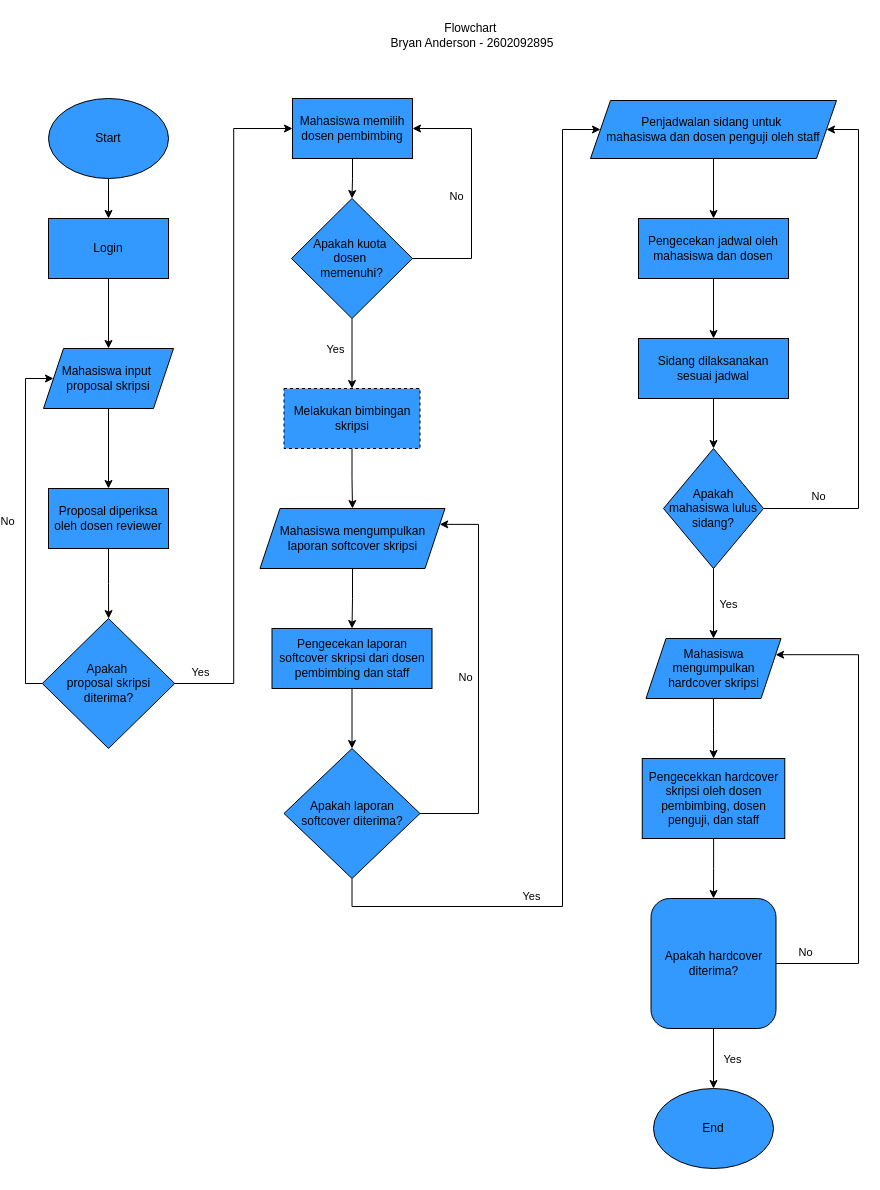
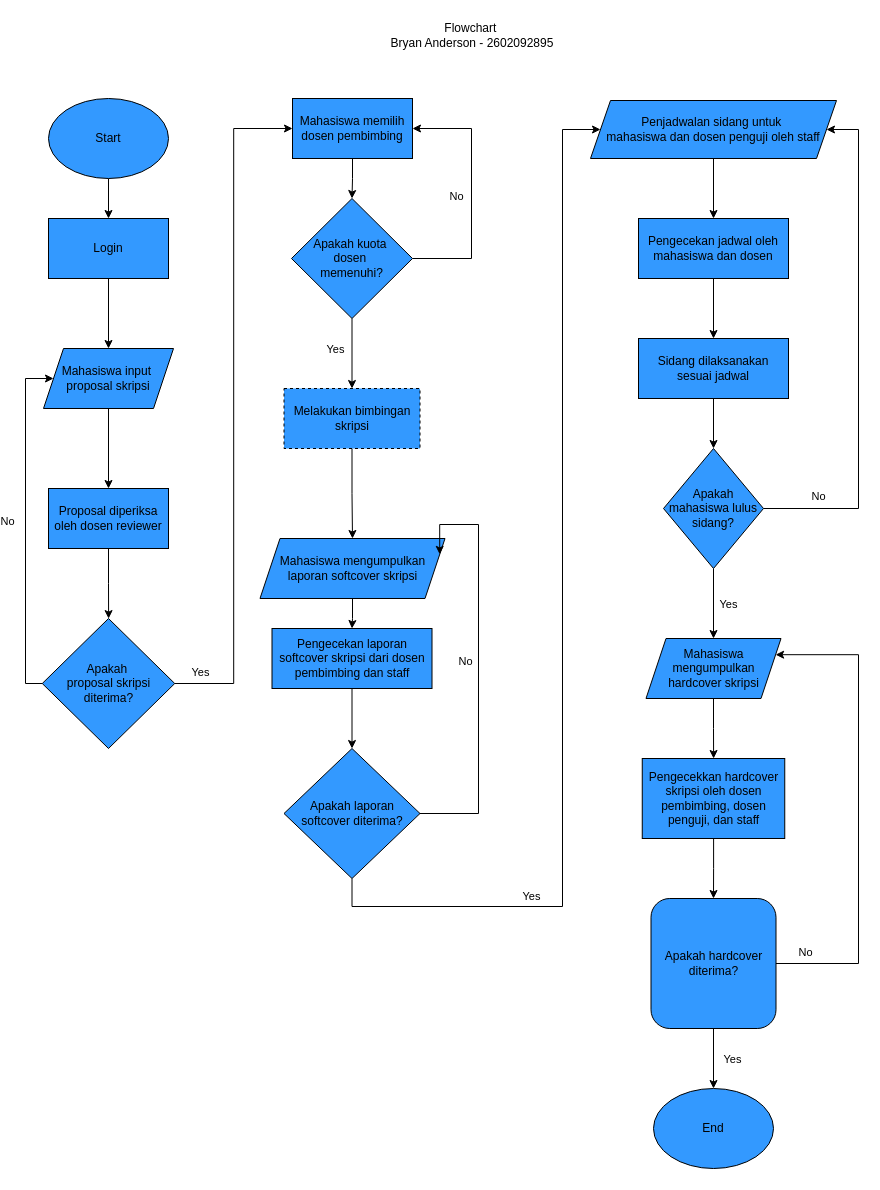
- <mxCell id="25" value="Mahasiswa mengumpulkan laporan softcover skripsi" style="shape=parallelogram;perimeter=parallelogramPerimeter;whiteSpace=wrap;html=1;fixedSize=1;fillColor=#3399FF;fontColor=#000000;strokeColor=#000000;" parent="1" vertex="1"><mxGeometry x="254.5" y="508" width="185" height="60" as="geometry" /></mxCell>
+ <mxCell id="25" value="Mahasiswa mengumpulkan laporan softcover skripsi" style="shape=parallelogram;perimeter=parallelogramPerimeter;whiteSpace=wrap;html=1;fixedSize=1;fillColor=#3399FF;fontColor=#000000;strokeColor=#000000;" parent="1" vertex="1"><mxGeometry x="254.5" y="538" width="185" height="60" as="geometry" /></mxCell>
